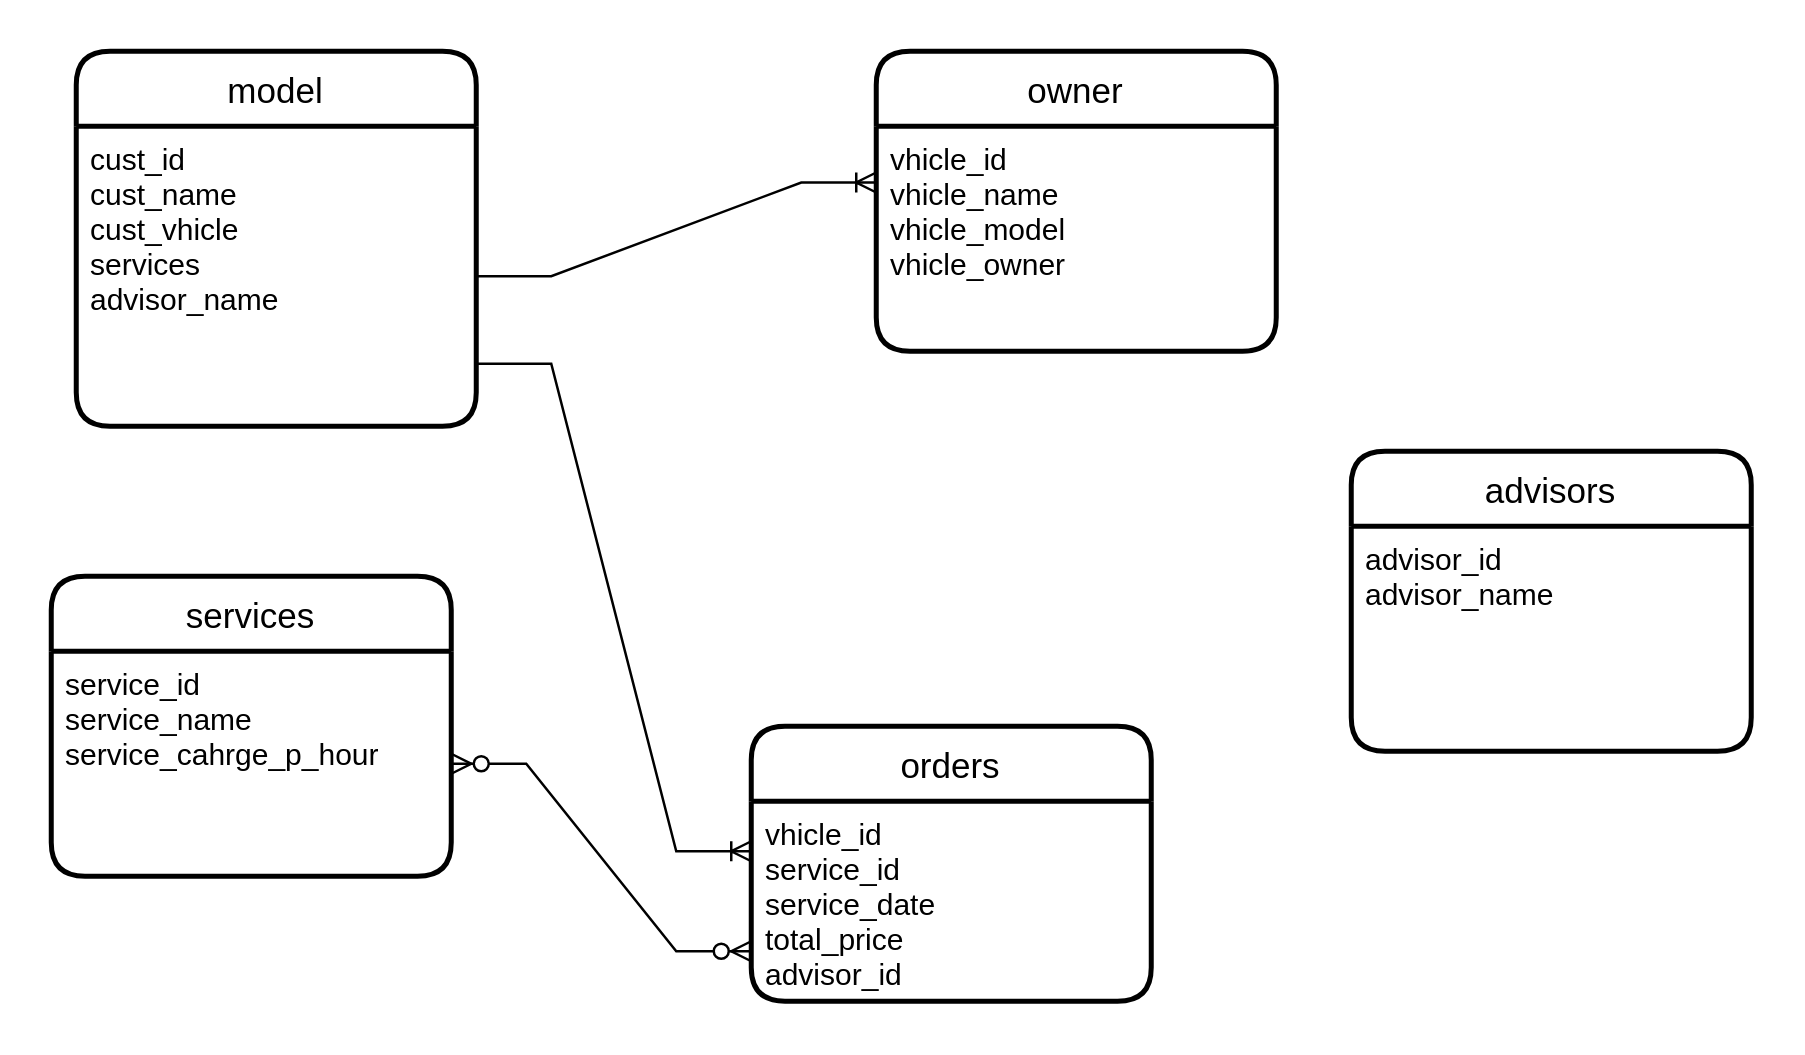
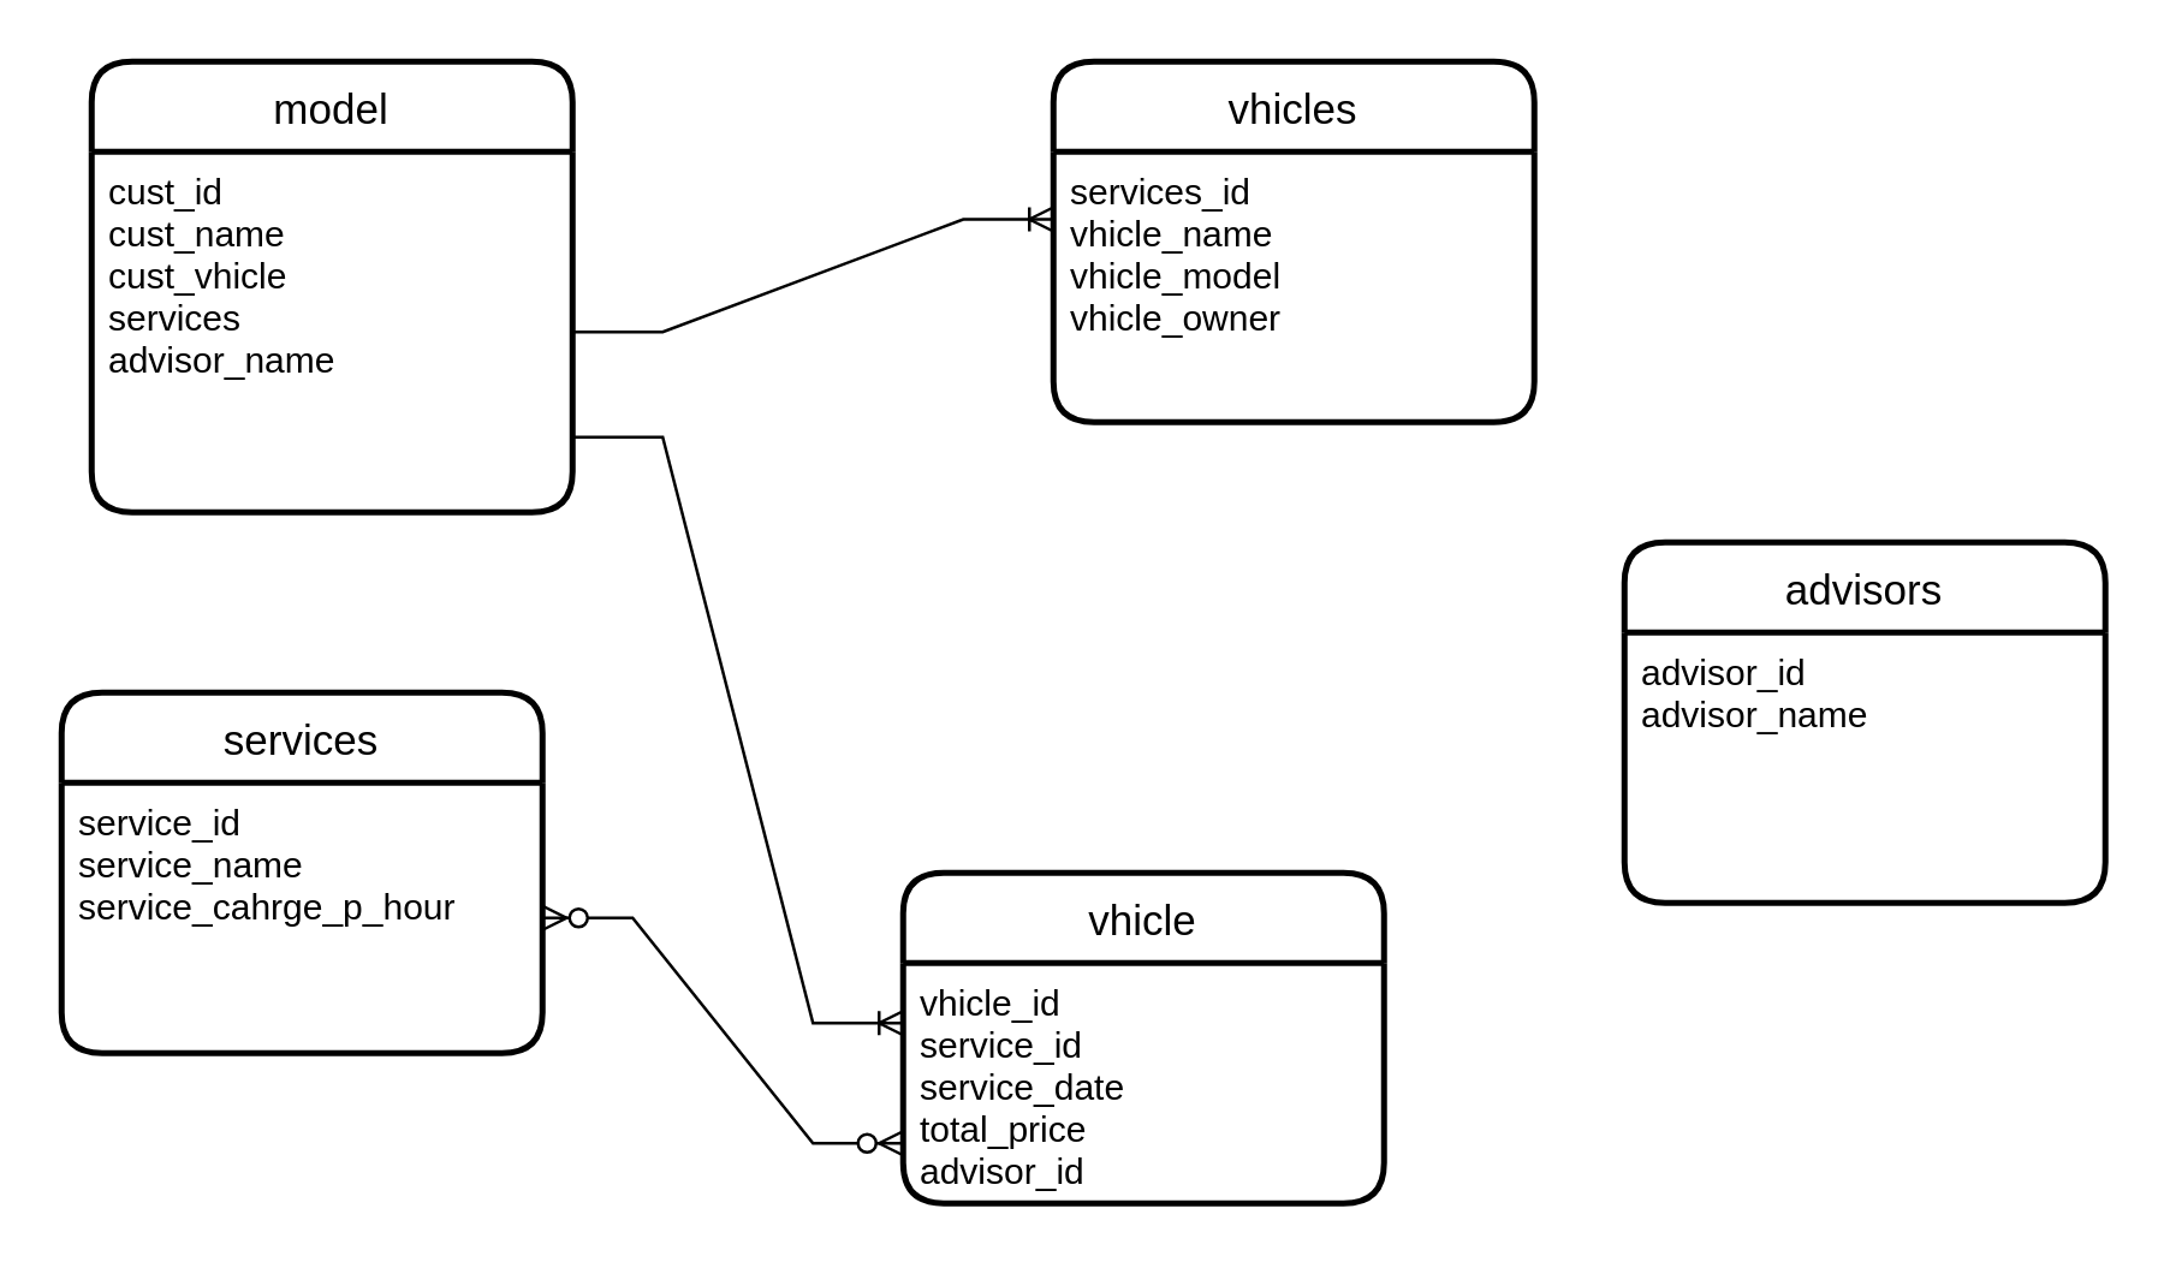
- <mxCell id="4" value="owner" style="swimlane;childLayout=stackLayout;horizontal=1;startSize=30;horizontalStack=0;rounded=1;fontSize=14;fontStyle=0;strokeWidth=2;resizeParent=0;resizeLast=1;shadow=0;dashed=0;align=center;" vertex="1" parent="1"><mxGeometry x="350" y="20" width="160" height="120" as="geometry" /></mxCell>
+ <mxCell id="4" value="vhicles" style="swimlane;childLayout=stackLayout;horizontal=1;startSize=30;horizontalStack=0;rounded=1;fontSize=14;fontStyle=0;strokeWidth=2;resizeParent=0;resizeLast=1;shadow=0;dashed=0;align=center;" vertex="1" parent="1"><mxGeometry x="350" y="20" width="160" height="120" as="geometry" /></mxCell>
- <mxCell id="5" value="vhicle_id&#10;vhicle_name&#10;vhicle_model&#10;vhicle_owner" style="align=left;strokeColor=none;fillColor=none;spacingLeft=4;fontSize=12;verticalAlign=top;resizable=0;rotatable=0;part=1;" vertex="1" parent="4"><mxGeometry y="30" width="160" height="90" as="geometry" /></mxCell>
+ <mxCell id="5" value="services_id&#10;vhicle_name&#10;vhicle_model&#10;vhicle_owner" style="align=left;strokeColor=none;fillColor=none;spacingLeft=4;fontSize=12;verticalAlign=top;resizable=0;rotatable=0;part=1;" vertex="1" parent="4"><mxGeometry y="30" width="160" height="90" as="geometry" /></mxCell>
- <mxCell id="9" value="orders" style="swimlane;childLayout=stackLayout;horizontal=1;startSize=30;horizontalStack=0;rounded=1;fontSize=14;fontStyle=0;strokeWidth=2;resizeParent=0;resizeLast=1;shadow=0;dashed=0;align=center;" vertex="1" parent="1"><mxGeometry x="300" y="290" width="160" height="110" as="geometry" /></mxCell>
+ <mxCell id="9" value="vhicle" style="swimlane;childLayout=stackLayout;horizontal=1;startSize=30;horizontalStack=0;rounded=1;fontSize=14;fontStyle=0;strokeWidth=2;resizeParent=0;resizeLast=1;shadow=0;dashed=0;align=center;" vertex="1" parent="1"><mxGeometry x="300" y="290" width="160" height="110" as="geometry" /></mxCell>
